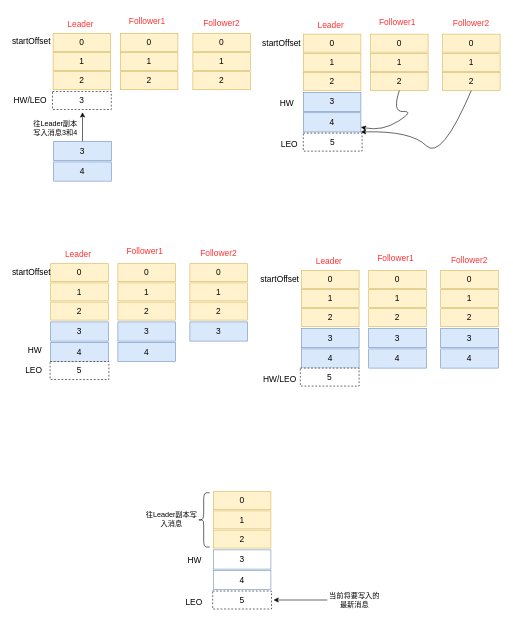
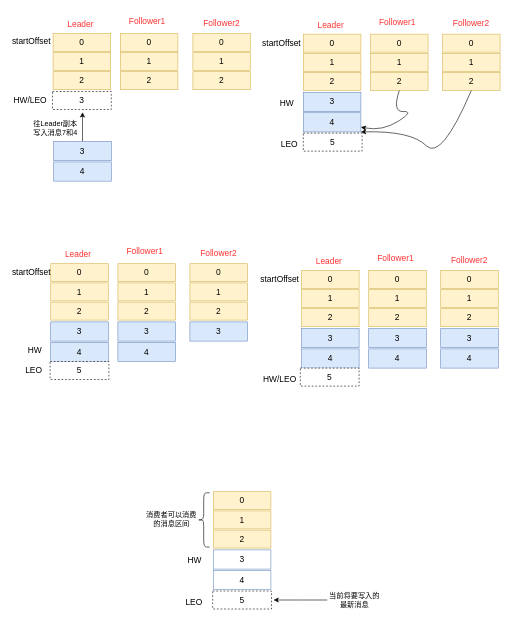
- <mxCell id="19" value="往Leader副本写入消息3和4" style="text;html=1;align=center;verticalAlign=middle;whiteSpace=wrap;rounded=0;" parent="1" vertex="1"><mxGeometry x="52" y="198.4" width="80" height="30" as="geometry" /></mxCell>
+ <mxCell id="19" value="往Leader副本写入消息7和4" style="text;html=1;align=center;verticalAlign=middle;whiteSpace=wrap;rounded=0;" parent="1" vertex="1"><mxGeometry x="52" y="198.4" width="80" height="30" as="geometry" /></mxCell>
- <mxCell id="88" value="往Leader副本写入消息" style="text;html=1;align=center;verticalAlign=middle;whiteSpace=wrap;rounded=0;" parent="1" vertex="1"><mxGeometry x="240" y="849" width="91" height="30" as="geometry" /></mxCell>
+ <mxCell id="88" value="消费者可以消费的消息区间" style="text;html=1;align=center;verticalAlign=middle;whiteSpace=wrap;rounded=0;" parent="1" vertex="1"><mxGeometry x="240" y="849" width="91" height="30" as="geometry" /></mxCell>
